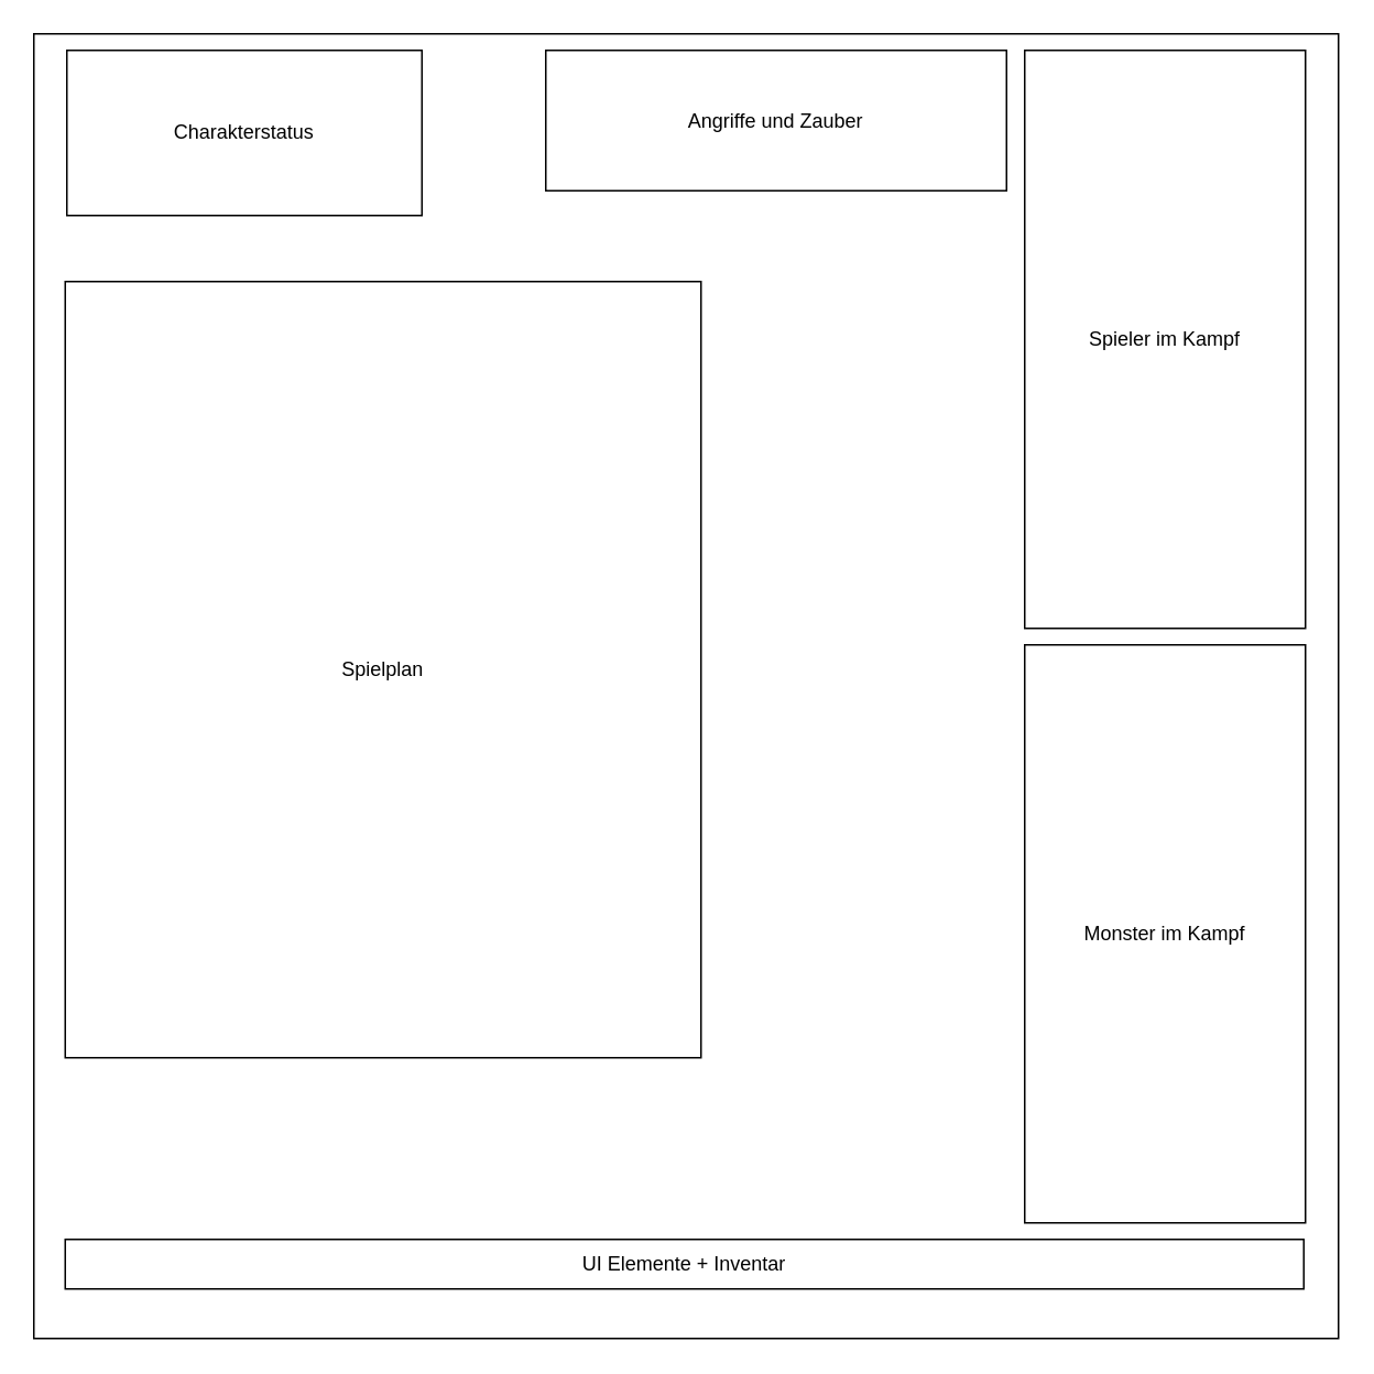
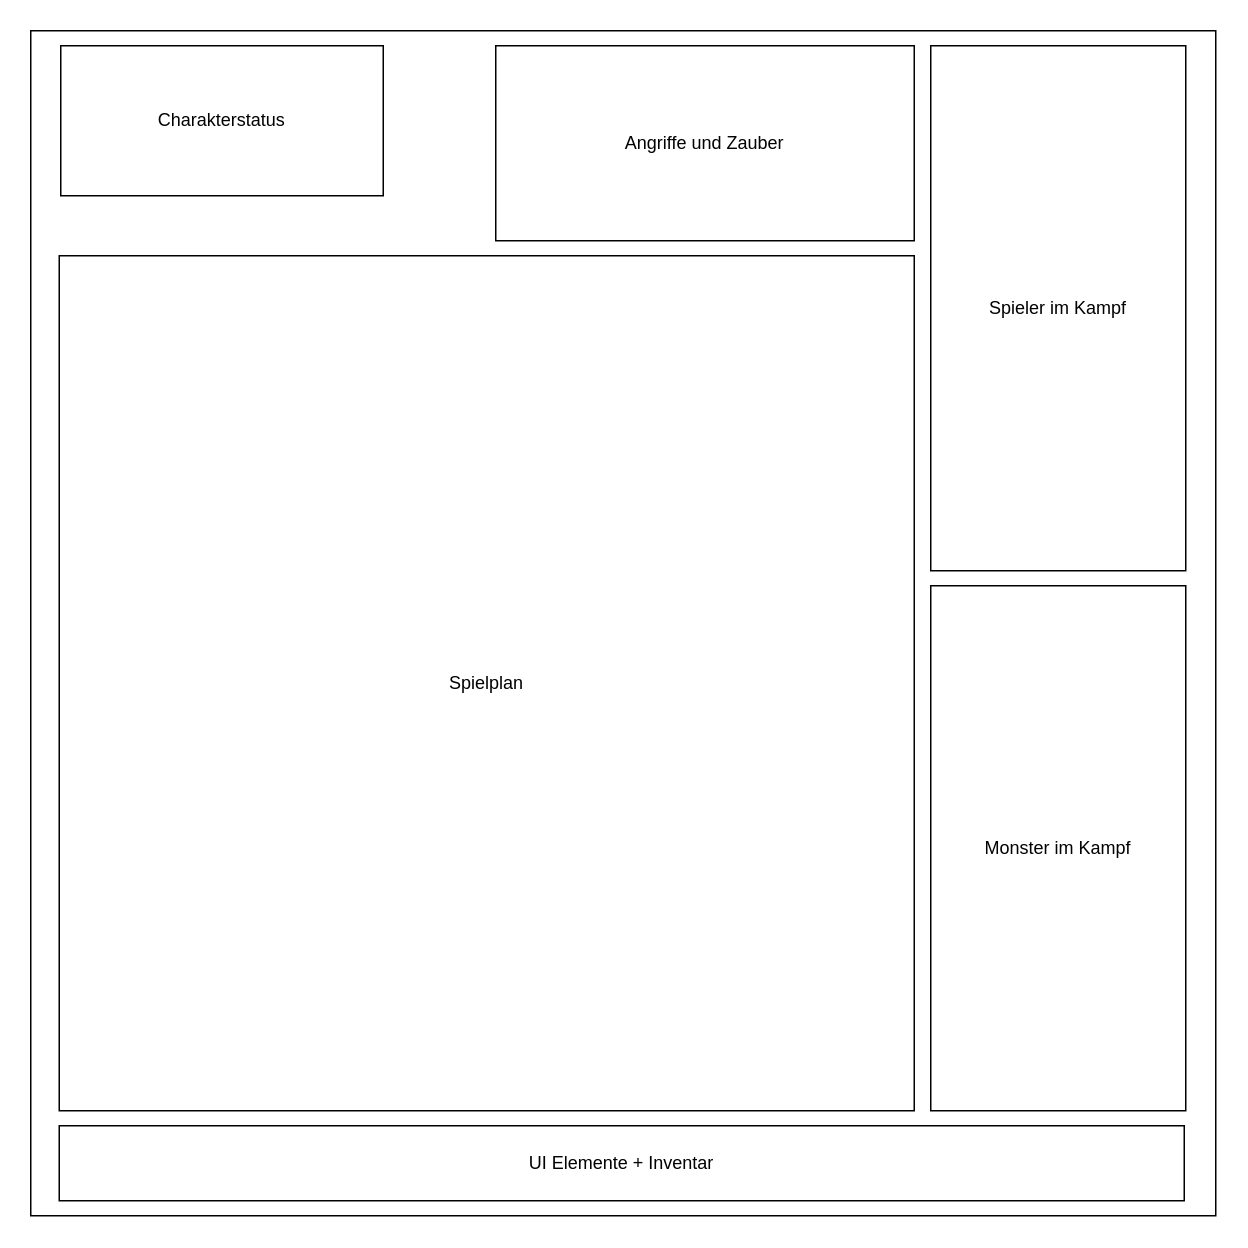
- <mxCell id="8" value="Angriffe und Zauber" style="rounded=0;whiteSpace=wrap;html=1;" vertex="1" parent="1"><mxGeometry x="330" y="30" width="279" height="85" as="geometry" /></mxCell>
+ <mxCell id="8" value="Angriffe und Zauber" style="rounded=0;whiteSpace=wrap;html=1;" vertex="1" parent="1"><mxGeometry x="330" y="30" width="279" height="130" as="geometry" /></mxCell>
- <mxCell id="6" value="Spielplan" style="whiteSpace=wrap;html=1;aspect=fixed;" vertex="1" parent="1"><mxGeometry x="39" y="170" width="385" height="470" as="geometry" /></mxCell>
+ <mxCell id="6" value="Spielplan" style="whiteSpace=wrap;html=1;aspect=fixed;" vertex="1" parent="1"><mxGeometry x="39" y="170" width="570" height="570" as="geometry" /></mxCell>
- <mxCell id="5" value="UI Elemente + Inventar" style="rounded=0;whiteSpace=wrap;html=1;" vertex="1" parent="1"><mxGeometry x="39" y="750" width="750" height="30" as="geometry" /></mxCell>
+ <mxCell id="5" value="UI Elemente + Inventar" style="rounded=0;whiteSpace=wrap;html=1;" vertex="1" parent="1"><mxGeometry x="39" y="750" width="750" height="50" as="geometry" /></mxCell>
